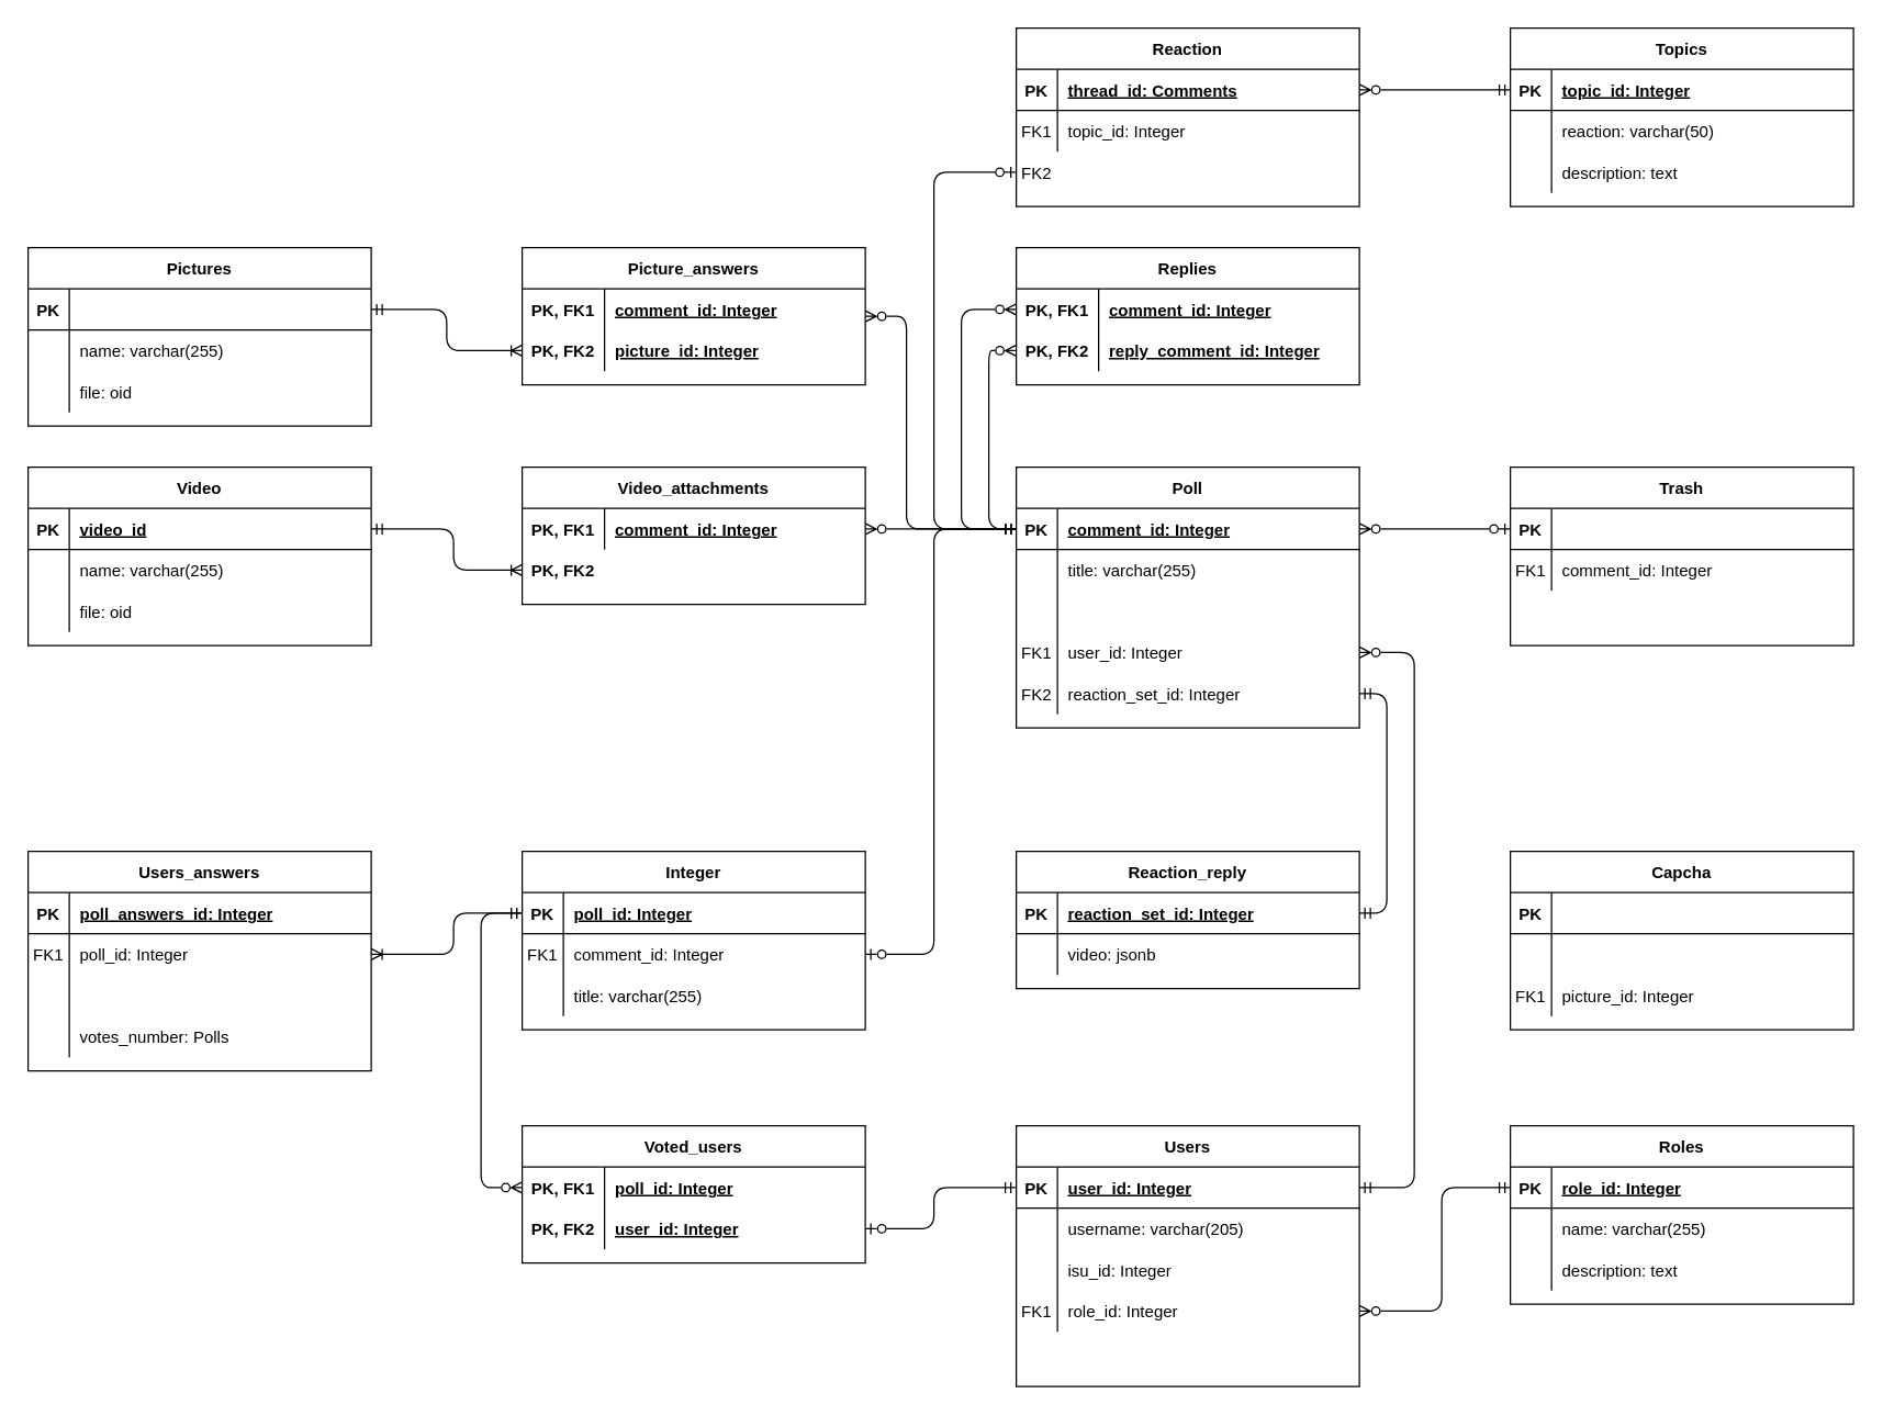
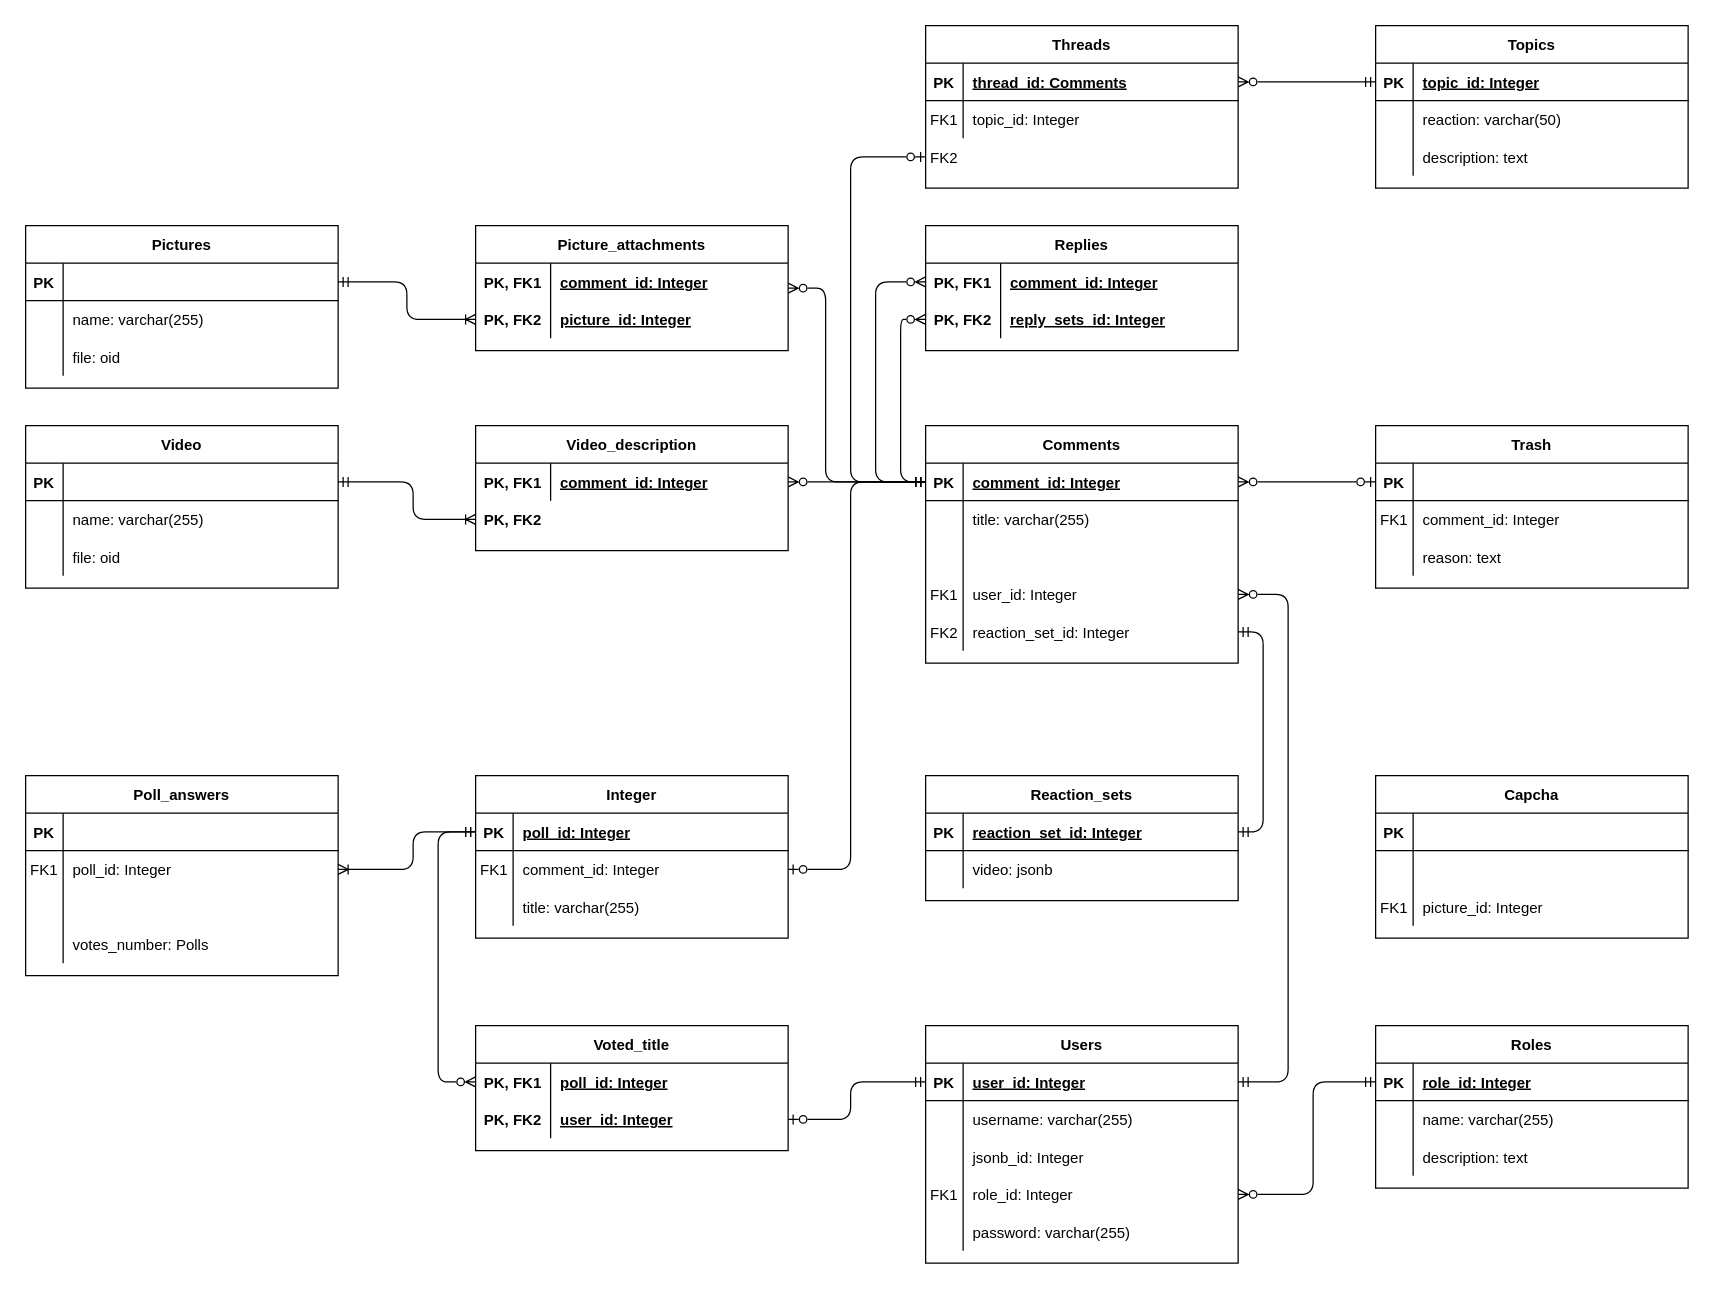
- <mxCell id="12" value="Reaction" style="shape=table;startSize=30;container=1;collapsible=1;childLayout=tableLayout;fixedRows=1;rowLines=0;fontStyle=1;align=center;resizeLast=1;" parent="1" vertex="1"><mxGeometry x="740" y="20" width="250" height="130" as="geometry" /></mxCell>
+ <mxCell id="12" value="Threads" style="shape=table;startSize=30;container=1;collapsible=1;childLayout=tableLayout;fixedRows=1;rowLines=0;fontStyle=1;align=center;resizeLast=1;" parent="1" vertex="1"><mxGeometry x="740" y="20" width="250" height="130" as="geometry" /></mxCell>
- <mxCell id="81" value="Picture_answers" style="shape=table;startSize=30;container=1;collapsible=1;childLayout=tableLayout;fixedRows=1;rowLines=0;fontStyle=1;align=center;resizeLast=1;" parent="1" vertex="1"><mxGeometry x="380" y="180" width="250" height="100" as="geometry" /></mxCell>
+ <mxCell id="81" value="Picture_attachments" style="shape=table;startSize=30;container=1;collapsible=1;childLayout=tableLayout;fixedRows=1;rowLines=0;fontStyle=1;align=center;resizeLast=1;" parent="1" vertex="1"><mxGeometry x="380" y="180" width="250" height="100" as="geometry" /></mxCell>
- <mxCell id="111" value="reply_comment_id: Integer" style="shape=partialRectangle;overflow=hidden;connectable=0;fillColor=none;top=0;left=0;bottom=0;right=0;align=left;spacingLeft=6;fontStyle=5" parent="109" vertex="1"><mxGeometry x="60" width="190" height="30" as="geometry"><mxRectangle width="190" height="30" as="alternateBounds" /></mxGeometry></mxCell>
+ <mxCell id="111" value="reply_sets_id: Integer" style="shape=partialRectangle;overflow=hidden;connectable=0;fillColor=none;top=0;left=0;bottom=0;right=0;align=left;spacingLeft=6;fontStyle=5" parent="109" vertex="1"><mxGeometry x="60" width="190" height="30" as="geometry"><mxRectangle width="190" height="30" as="alternateBounds" /></mxGeometry></mxCell>
- <mxCell id="112" value="Video_attachments" style="shape=table;startSize=30;container=1;collapsible=1;childLayout=tableLayout;fixedRows=1;rowLines=0;fontStyle=1;align=center;resizeLast=1;" parent="1" vertex="1"><mxGeometry x="380" y="340" width="250" height="100" as="geometry" /></mxCell>
+ <mxCell id="112" value="Video_description" style="shape=table;startSize=30;container=1;collapsible=1;childLayout=tableLayout;fixedRows=1;rowLines=0;fontStyle=1;align=center;resizeLast=1;" parent="1" vertex="1"><mxGeometry x="380" y="340" width="250" height="100" as="geometry" /></mxCell>
- <mxCell id="66" value="Poll" style="shape=table;startSize=30;container=1;collapsible=1;childLayout=tableLayout;fixedRows=1;rowLines=0;fontStyle=1;align=center;resizeLast=1;" parent="1" vertex="1"><mxGeometry x="740" y="340" width="250" height="190" as="geometry" /></mxCell>
+ <mxCell id="66" value="Comments" style="shape=table;startSize=30;container=1;collapsible=1;childLayout=tableLayout;fixedRows=1;rowLines=0;fontStyle=1;align=center;resizeLast=1;" parent="1" vertex="1"><mxGeometry x="740" y="340" width="250" height="190" as="geometry" /></mxCell>
- <mxCell id="121" value="video_id" style="shape=partialRectangle;overflow=hidden;connectable=0;fillColor=none;top=0;left=0;bottom=0;right=0;align=left;spacingLeft=6;fontStyle=5;" parent="119" vertex="1"><mxGeometry x="30" width="220" height="30" as="geometry"><mxRectangle width="220" height="30" as="alternateBounds" /></mxGeometry></mxCell>
+ <mxCell id="29" value="reason: text" style="shape=partialRectangle;overflow=hidden;connectable=0;fillColor=none;top=0;left=0;bottom=0;right=0;align=left;spacingLeft=6;" parent="27" vertex="1"><mxGeometry x="30" width="220" height="30" as="geometry"><mxRectangle width="220" height="30" as="alternateBounds" /></mxGeometry></mxCell>
- <mxCell id="40" value="Users_answers" style="shape=table;startSize=30;container=1;collapsible=1;childLayout=tableLayout;fixedRows=1;rowLines=0;fontStyle=1;align=center;resizeLast=1;" parent="1" vertex="1"><mxGeometry x="20" y="620" width="250" height="160" as="geometry" /></mxCell>
+ <mxCell id="40" value="Poll_answers" style="shape=table;startSize=30;container=1;collapsible=1;childLayout=tableLayout;fixedRows=1;rowLines=0;fontStyle=1;align=center;resizeLast=1;" parent="1" vertex="1"><mxGeometry x="20" y="620" width="250" height="160" as="geometry" /></mxCell>
- <mxCell id="59" value="Reaction_reply" style="shape=table;startSize=30;container=1;collapsible=1;childLayout=tableLayout;fixedRows=1;rowLines=0;fontStyle=1;align=center;resizeLast=1;" parent="1" vertex="1"><mxGeometry x="740" y="620" width="250" height="100" as="geometry" /></mxCell>
+ <mxCell id="59" value="Reaction_sets" style="shape=table;startSize=30;container=1;collapsible=1;childLayout=tableLayout;fixedRows=1;rowLines=0;fontStyle=1;align=center;resizeLast=1;" parent="1" vertex="1"><mxGeometry x="740" y="620" width="250" height="100" as="geometry" /></mxCell>
- <mxCell id="43" value="poll_answers_id: Integer" style="shape=partialRectangle;overflow=hidden;connectable=0;fillColor=none;top=0;left=0;bottom=0;right=0;align=left;spacingLeft=6;fontStyle=5;" parent="41" vertex="1"><mxGeometry x="30" width="220" height="30" as="geometry"><mxRectangle width="220" height="30" as="alternateBounds" /></mxGeometry></mxCell>
- <mxCell id="52" value="Voted_users" style="shape=table;startSize=30;container=1;collapsible=1;childLayout=tableLayout;fixedRows=1;rowLines=0;fontStyle=1;align=center;resizeLast=1;" parent="1" vertex="1"><mxGeometry x="380" y="820" width="250" height="100" as="geometry" /></mxCell>
+ <mxCell id="52" value="Voted_title" style="shape=table;startSize=30;container=1;collapsible=1;childLayout=tableLayout;fixedRows=1;rowLines=0;fontStyle=1;align=center;resizeLast=1;" parent="1" vertex="1"><mxGeometry x="380" y="820" width="250" height="100" as="geometry" /></mxCell>
- <mxCell id="134" value="username: varchar(205)" style="shape=partialRectangle;overflow=hidden;connectable=0;fillColor=none;top=0;left=0;bottom=0;right=0;align=left;spacingLeft=6;" parent="132" vertex="1"><mxGeometry x="30" width="220" height="30" as="geometry"><mxRectangle width="220" height="30" as="alternateBounds" /></mxGeometry></mxCell>
+ <mxCell id="134" value="username: varchar(255)" style="shape=partialRectangle;overflow=hidden;connectable=0;fillColor=none;top=0;left=0;bottom=0;right=0;align=left;spacingLeft=6;" parent="132" vertex="1"><mxGeometry x="30" width="220" height="30" as="geometry"><mxRectangle width="220" height="30" as="alternateBounds" /></mxGeometry></mxCell>
- <mxCell id="137" value="isu_id: Integer" style="shape=partialRectangle;overflow=hidden;connectable=0;fillColor=none;top=0;left=0;bottom=0;right=0;align=left;spacingLeft=6;" parent="135" vertex="1"><mxGeometry x="30" width="220" height="30" as="geometry"><mxRectangle width="220" height="30" as="alternateBounds" /></mxGeometry></mxCell>
+ <mxCell id="137" value="jsonb_id: Integer" style="shape=partialRectangle;overflow=hidden;connectable=0;fillColor=none;top=0;left=0;bottom=0;right=0;align=left;spacingLeft=6;" parent="135" vertex="1"><mxGeometry x="30" width="220" height="30" as="geometry"><mxRectangle width="220" height="30" as="alternateBounds" /></mxGeometry></mxCell>
+ <mxCell id="143" value="password: varchar(255)" style="shape=partialRectangle;overflow=hidden;connectable=0;fillColor=none;top=0;left=0;bottom=0;right=0;align=left;spacingLeft=6;" vertex="1" parent="141"><mxGeometry x="30" width="220" height="30" as="geometry"><mxRectangle width="220" height="30" as="alternateBounds" /></mxGeometry></mxCell>
